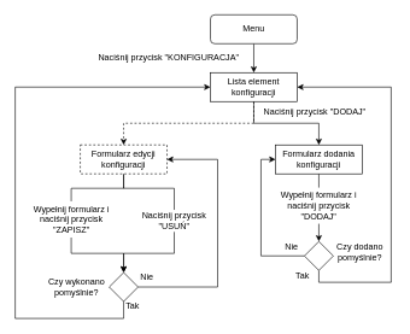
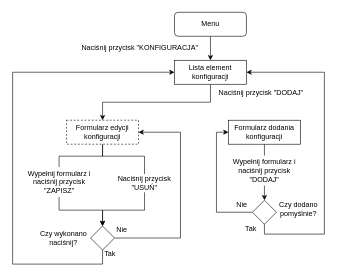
- <mxCell id="5" style="edgeStyle=orthogonalEdgeStyle;rounded=0;orthogonalLoop=1;jettySize=auto;html=1;entryX=0.5;entryY=0;entryDx=0;entryDy=0;dashed=1;" edge="1" parent="1" source="6" target="12"><mxGeometry relative="1" as="geometry"><Array as="points"><mxPoint x="350" y="170" /><mxPoint x="170" y="170" /></Array></mxGeometry></mxCell>
+ <mxCell id="5" style="edgeStyle=orthogonalEdgeStyle;rounded=0;orthogonalLoop=1;jettySize=auto;html=1;entryX=0.5;entryY=0;entryDx=0;entryDy=0;" edge="1" parent="1" source="6" target="12"><mxGeometry relative="1" as="geometry"><Array as="points"><mxPoint x="350" y="170" /><mxPoint x="170" y="170" /></Array></mxGeometry></mxCell>
- <mxCell id="4" style="edgeStyle=orthogonalEdgeStyle;rounded=0;orthogonalLoop=1;jettySize=auto;html=1;entryX=0.5;entryY=0;entryDx=0;entryDy=0;" edge="1" parent="1" source="6" target="9"><mxGeometry relative="1" as="geometry" /></mxCell>
- <mxCell id="28" value="Czy wykonano pomyślnie?" style="text;html=1;strokeColor=none;fillColor=none;align=center;verticalAlign=middle;whiteSpace=wrap;rounded=0;" vertex="1" parent="1"><mxGeometry x="58" y="374.5" width="94" height="42" as="geometry" /></mxCell>
+ <mxCell id="28" value="Czy wykonano naciśnij?" style="text;html=1;strokeColor=none;fillColor=none;align=center;verticalAlign=middle;whiteSpace=wrap;rounded=0;" vertex="1" parent="1"><mxGeometry x="58" y="374.5" width="94" height="42" as="geometry" /></mxCell>
